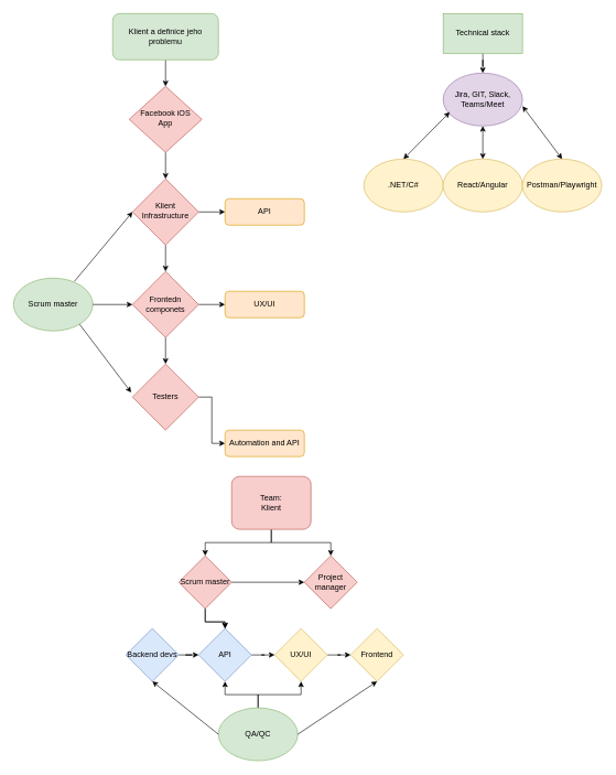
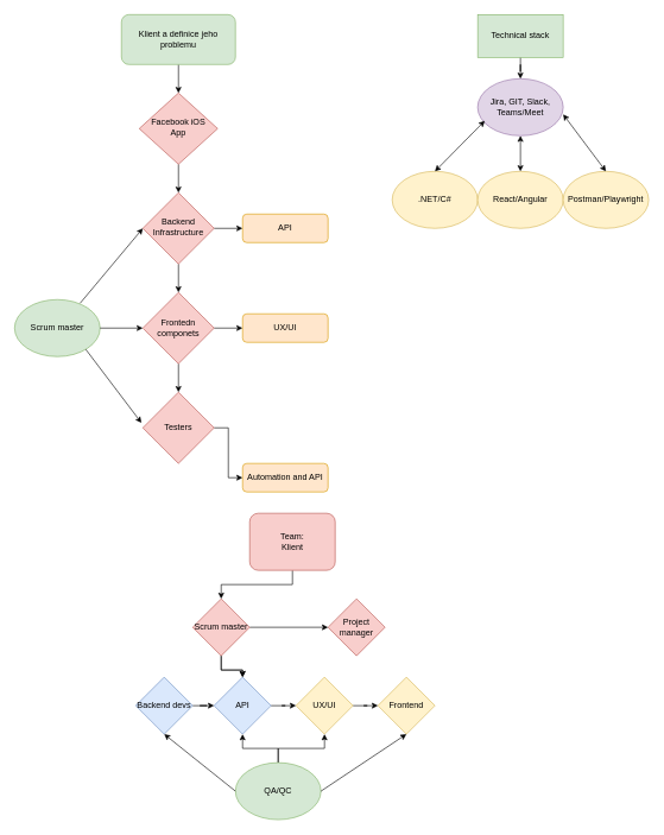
- <mxCell id="8" value="Klient Infrastructure" style="rhombus;whiteSpace=wrap;html=1;shadow=0;fontFamily=Helvetica;fontSize=12;align=center;strokeWidth=1;spacing=6;spacingTop=-4;fillColor=#f8cecc;strokeColor=#b85450;" parent="1" vertex="1"><mxGeometry x="200" y="270" width="100" height="100" as="geometry" /></mxCell>
+ <mxCell id="8" value="Backend Infrastructure" style="rhombus;whiteSpace=wrap;html=1;shadow=0;fontFamily=Helvetica;fontSize=12;align=center;strokeWidth=1;spacing=6;spacingTop=-4;fillColor=#f8cecc;strokeColor=#b85450;" parent="1" vertex="1"><mxGeometry x="200" y="270" width="100" height="100" as="geometry" /></mxCell>
- <mxCell id="11" value="" style="edgeStyle=orthogonalEdgeStyle;rounded=0;orthogonalLoop=1;jettySize=auto;html=1;" edge="1" parent="1" source="12" target="17"><mxGeometry relative="1" as="geometry" /></mxCell>
